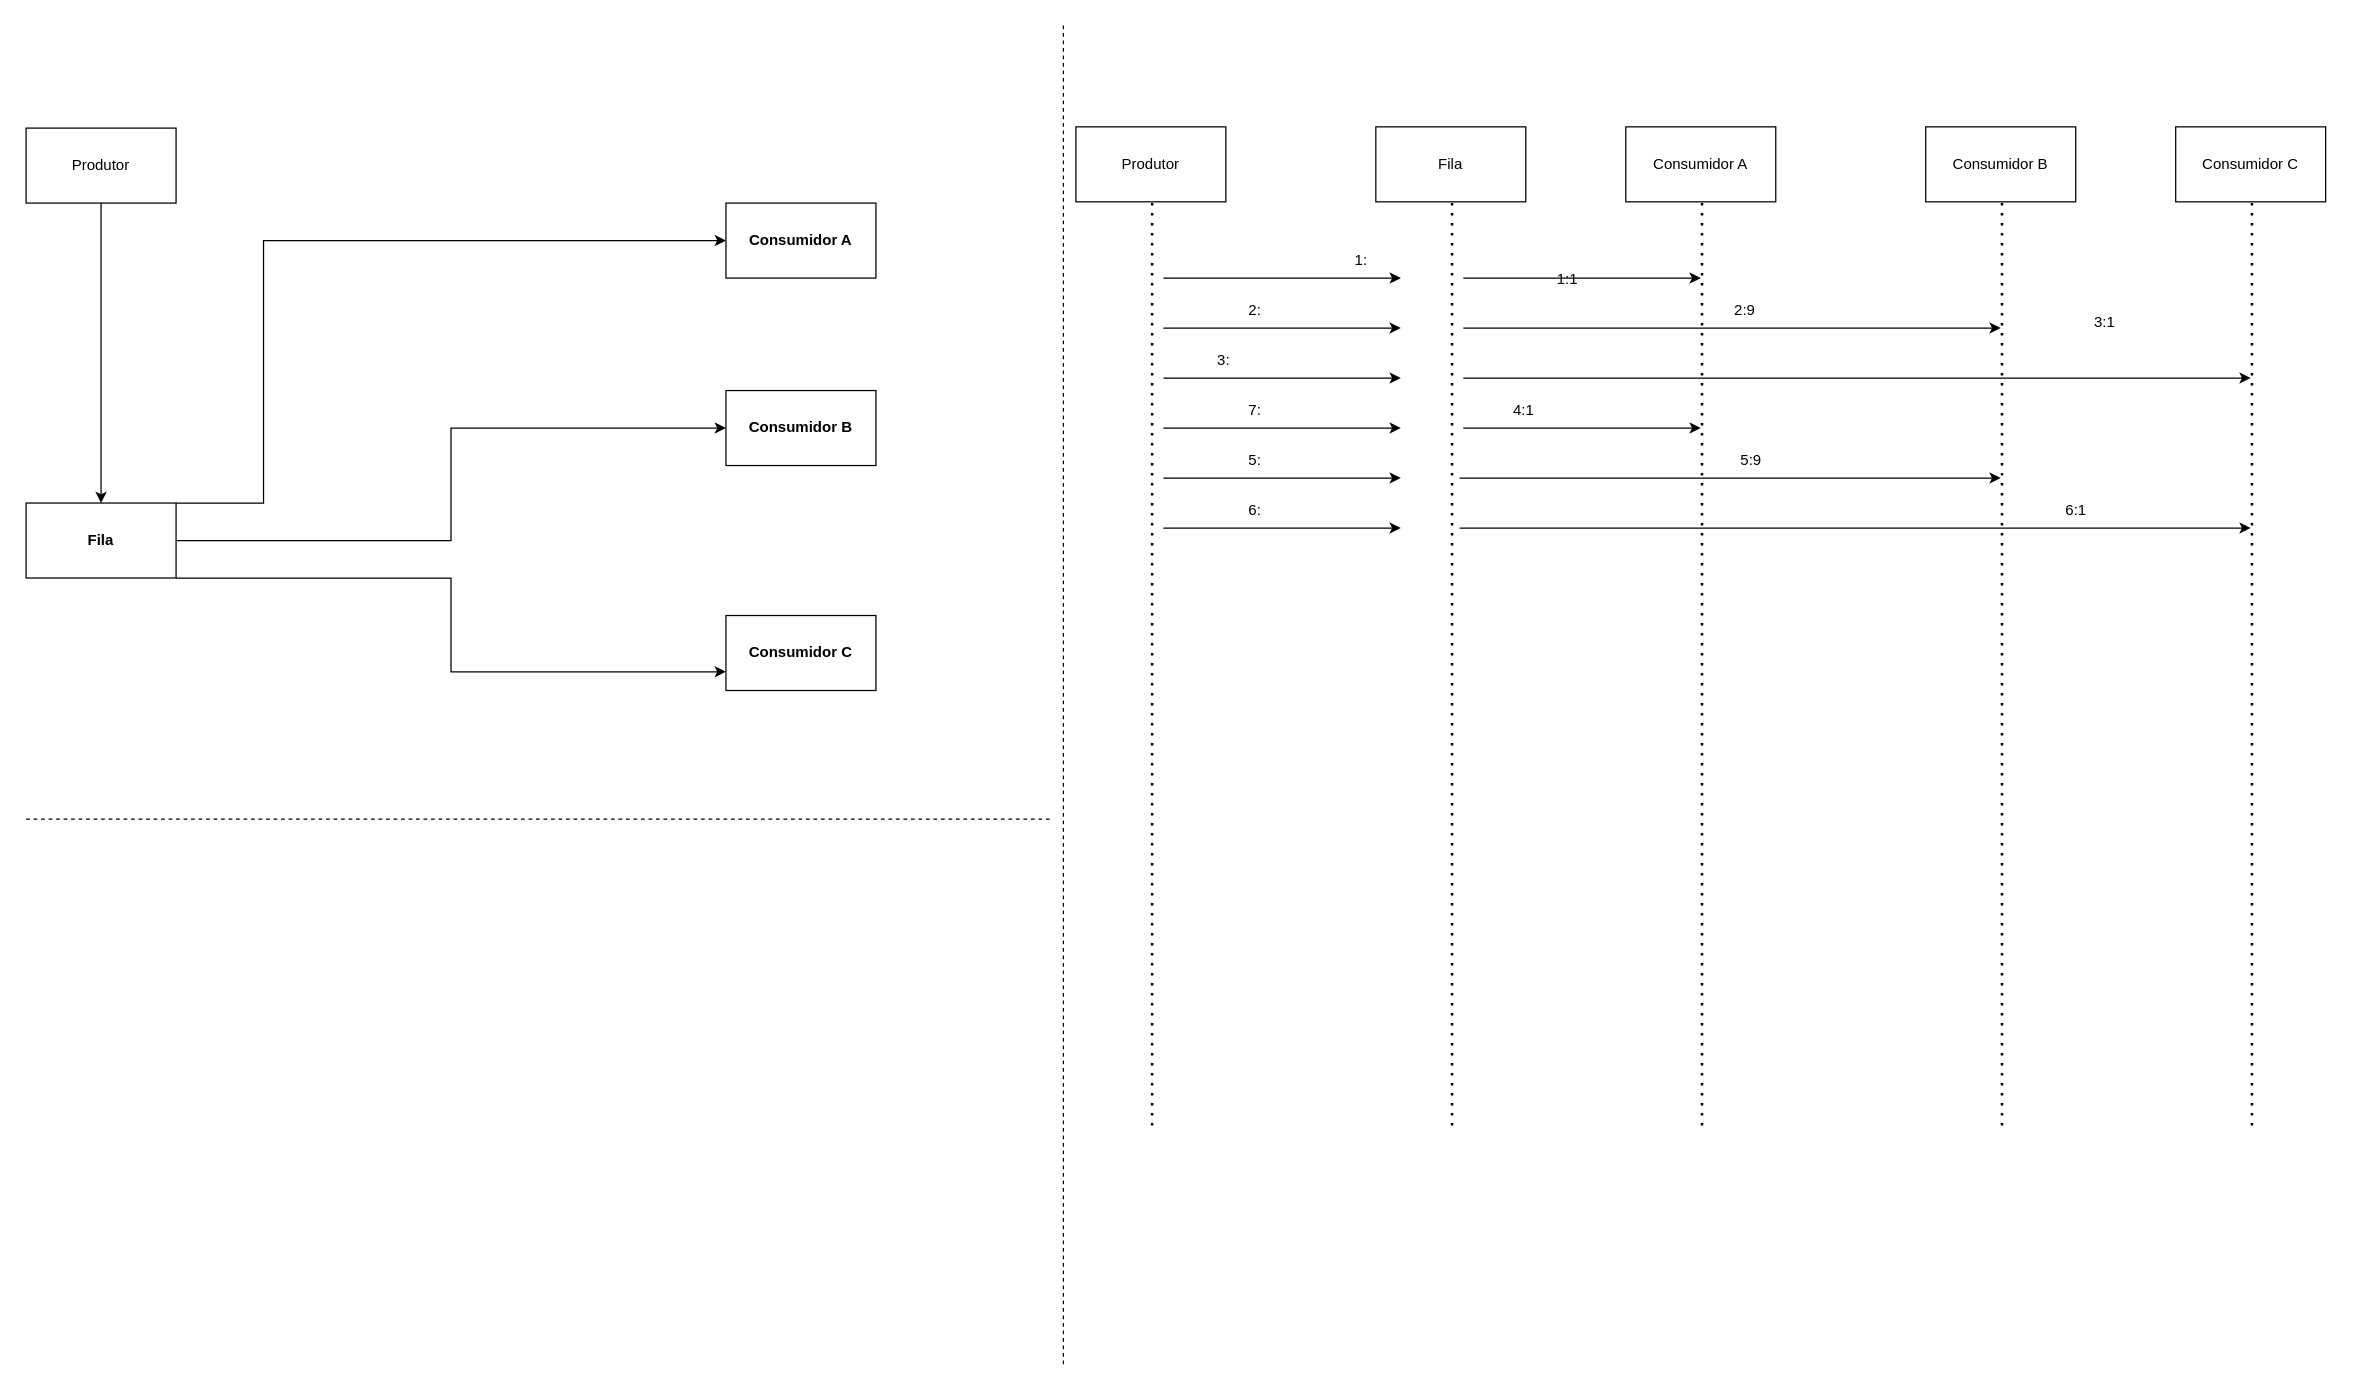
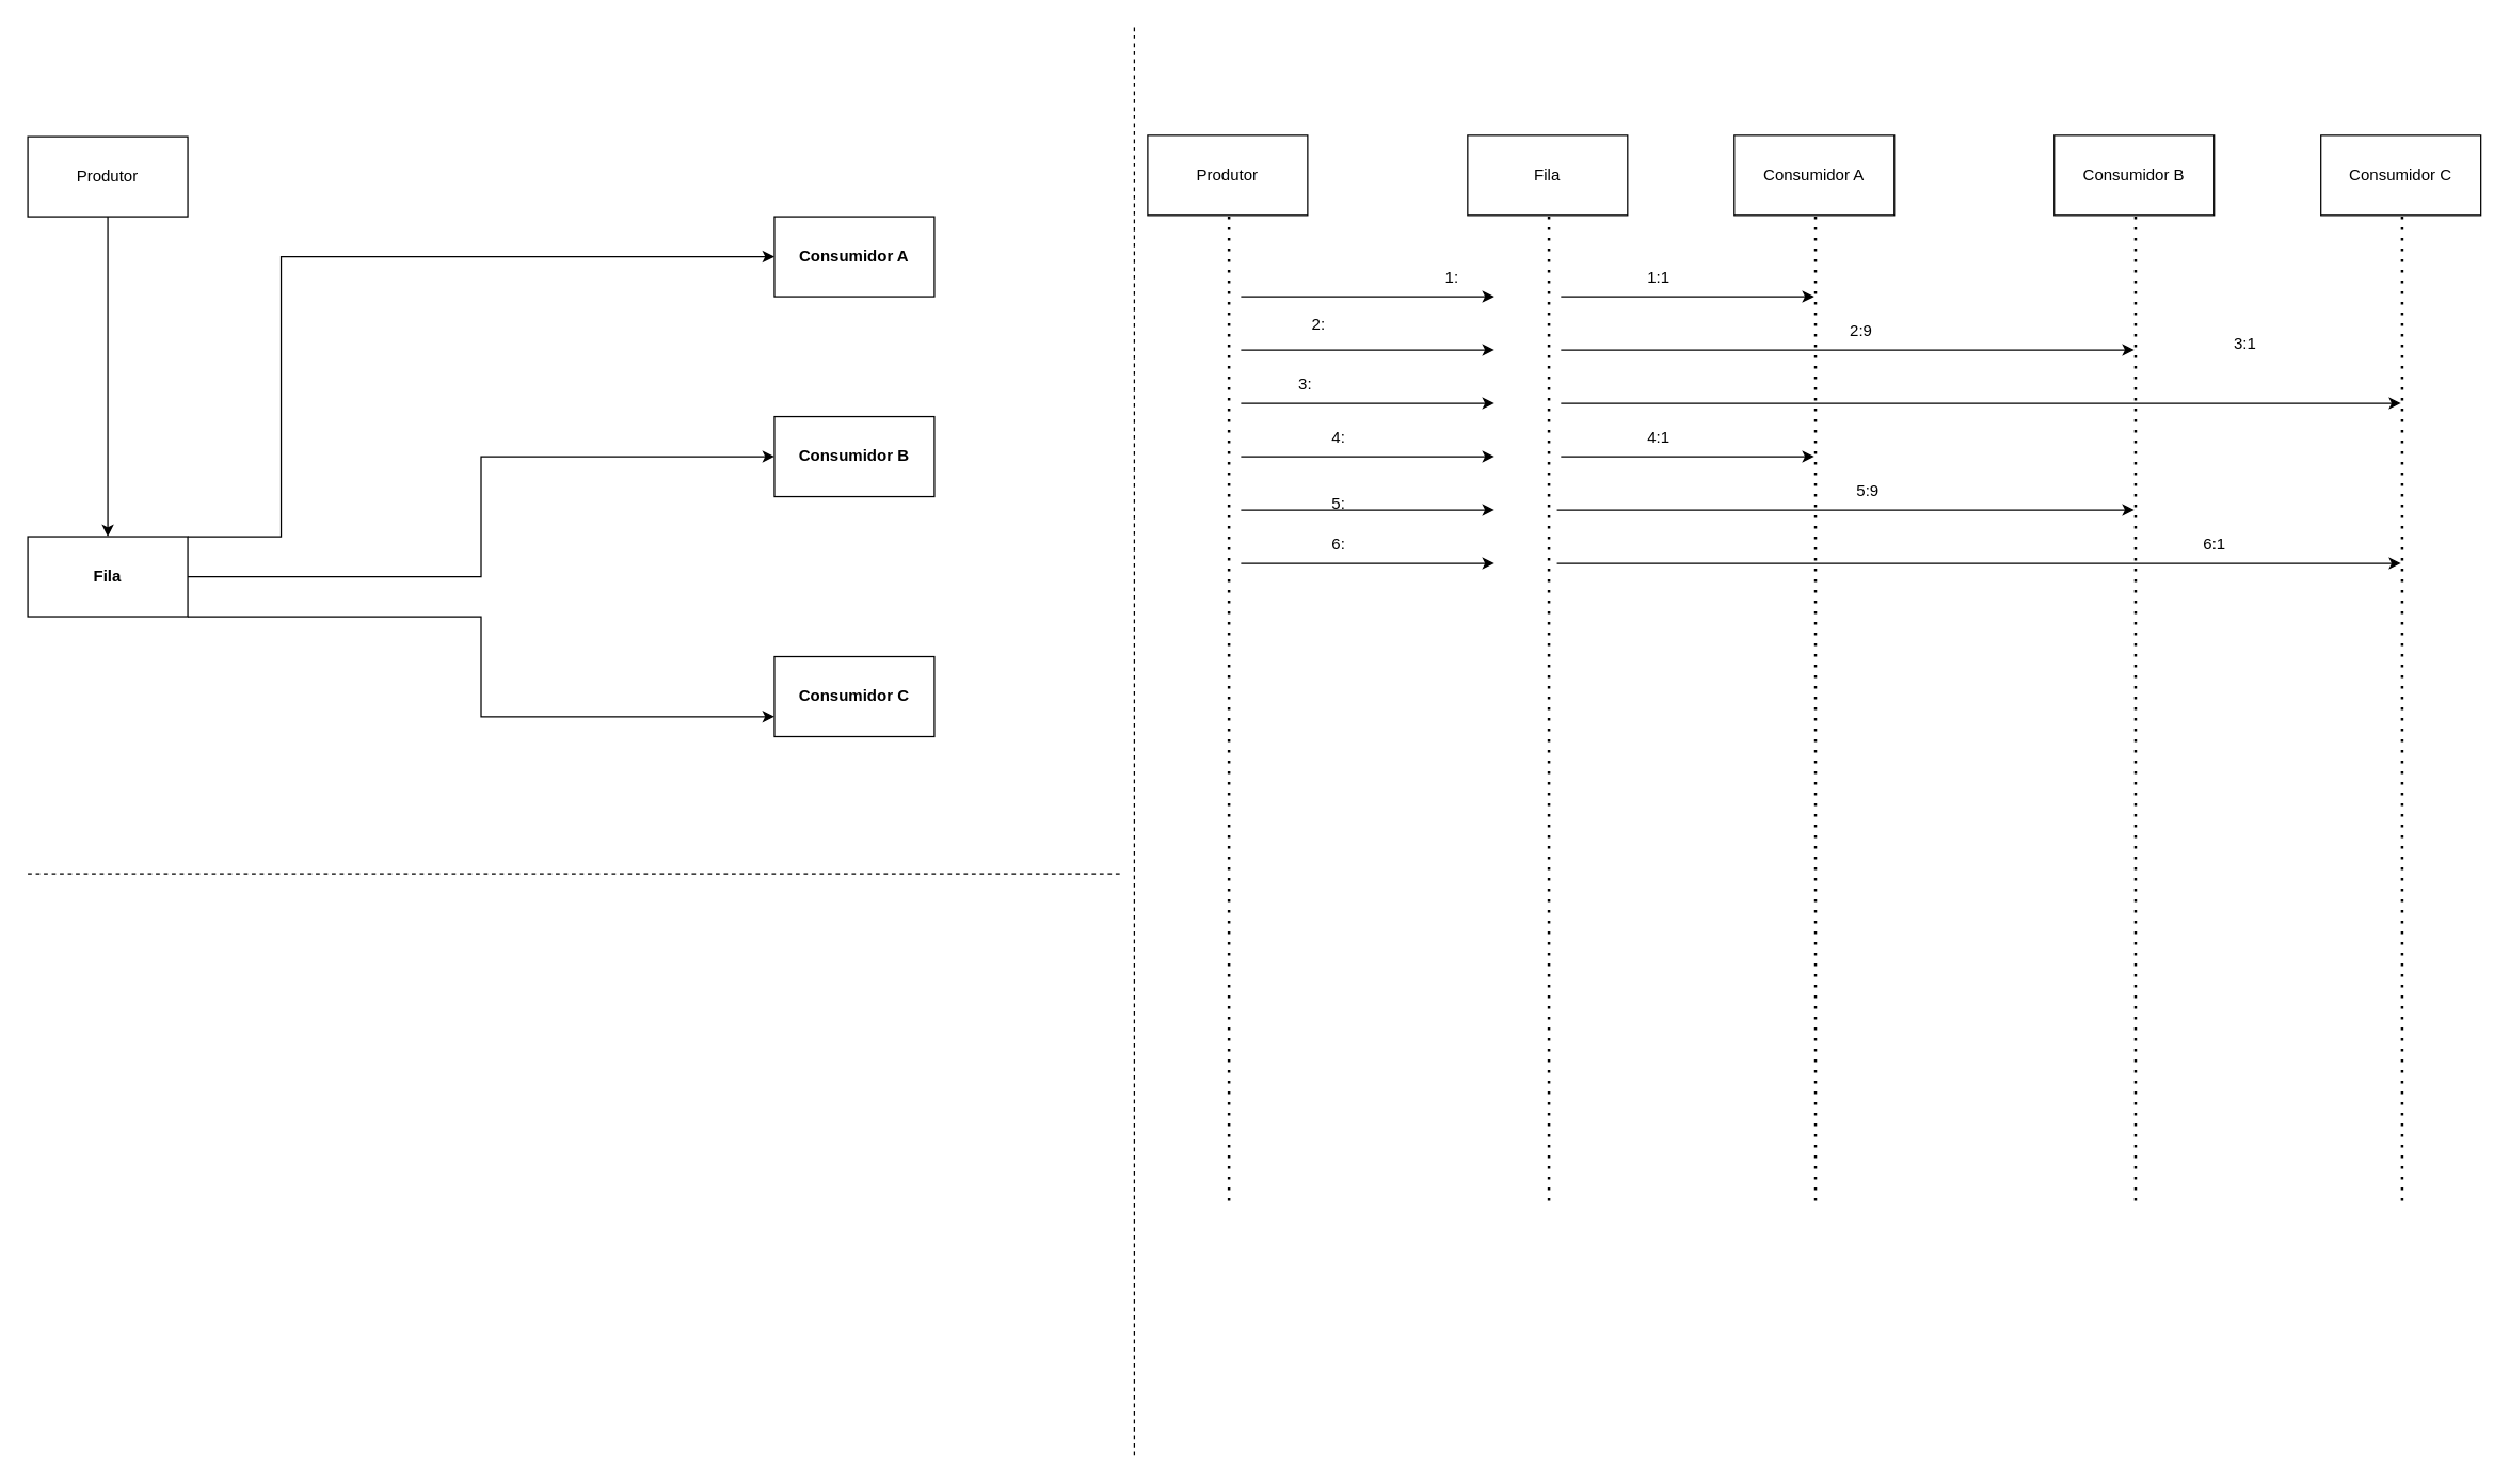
- <mxCell id="36" value="1:1" style="text;html=1;align=center;verticalAlign=middle;resizable=0;points=[];autosize=1;strokeColor=none;fillColor=none;" vertex="1" parent="1"><mxGeometry x="1238" y="213" width="30" height="20" as="geometry" /></mxCell>
+ <mxCell id="36" value="1:1" style="text;html=1;align=center;verticalAlign=middle;resizable=0;points=[];autosize=1;strokeColor=none;fillColor=none;" vertex="1" parent="1"><mxGeometry x="1228" y="198" width="30" height="20" as="geometry" /></mxCell>
- <mxCell id="25" value="2:" style="text;html=1;align=center;verticalAlign=middle;resizable=0;points=[];autosize=1;strokeColor=none;fillColor=none;" vertex="1" parent="1"><mxGeometry x="988" y="238" width="30" height="20" as="geometry" /></mxCell>
+ <mxCell id="25" value="2:" style="text;html=1;align=center;verticalAlign=middle;resizable=0;points=[];autosize=1;strokeColor=none;fillColor=none;" vertex="1" parent="1"><mxGeometry x="973" y="233" width="30" height="20" as="geometry" /></mxCell>
- <mxCell id="29" value="7:" style="text;html=1;align=center;verticalAlign=middle;resizable=0;points=[];autosize=1;strokeColor=none;fillColor=none;" vertex="1" parent="1"><mxGeometry x="988" y="318" width="30" height="20" as="geometry" /></mxCell>
+ <mxCell id="29" value="4:" style="text;html=1;align=center;verticalAlign=middle;resizable=0;points=[];autosize=1;strokeColor=none;fillColor=none;" vertex="1" parent="1"><mxGeometry x="988" y="318" width="30" height="20" as="geometry" /></mxCell>
- <mxCell id="42" value="4:1" style="text;html=1;align=center;verticalAlign=middle;resizable=0;points=[];autosize=1;strokeColor=none;fillColor=none;" vertex="1" parent="1"><mxGeometry x="1203" y="318" width="30" height="20" as="geometry" /></mxCell>
+ <mxCell id="42" value="4:1" style="text;html=1;align=center;verticalAlign=middle;resizable=0;points=[];autosize=1;strokeColor=none;fillColor=none;" vertex="1" parent="1"><mxGeometry x="1228" y="318" width="30" height="20" as="geometry" /></mxCell>
- <mxCell id="31" value="5:" style="text;html=1;align=center;verticalAlign=middle;resizable=0;points=[];autosize=1;strokeColor=none;fillColor=none;" vertex="1" parent="1"><mxGeometry x="988" y="358" width="30" height="20" as="geometry" /></mxCell>
+ <mxCell id="31" value="5:" style="text;html=1;align=center;verticalAlign=middle;resizable=0;points=[];autosize=1;strokeColor=none;fillColor=none;" vertex="1" parent="1"><mxGeometry x="988" y="368" width="30" height="20" as="geometry" /></mxCell>
